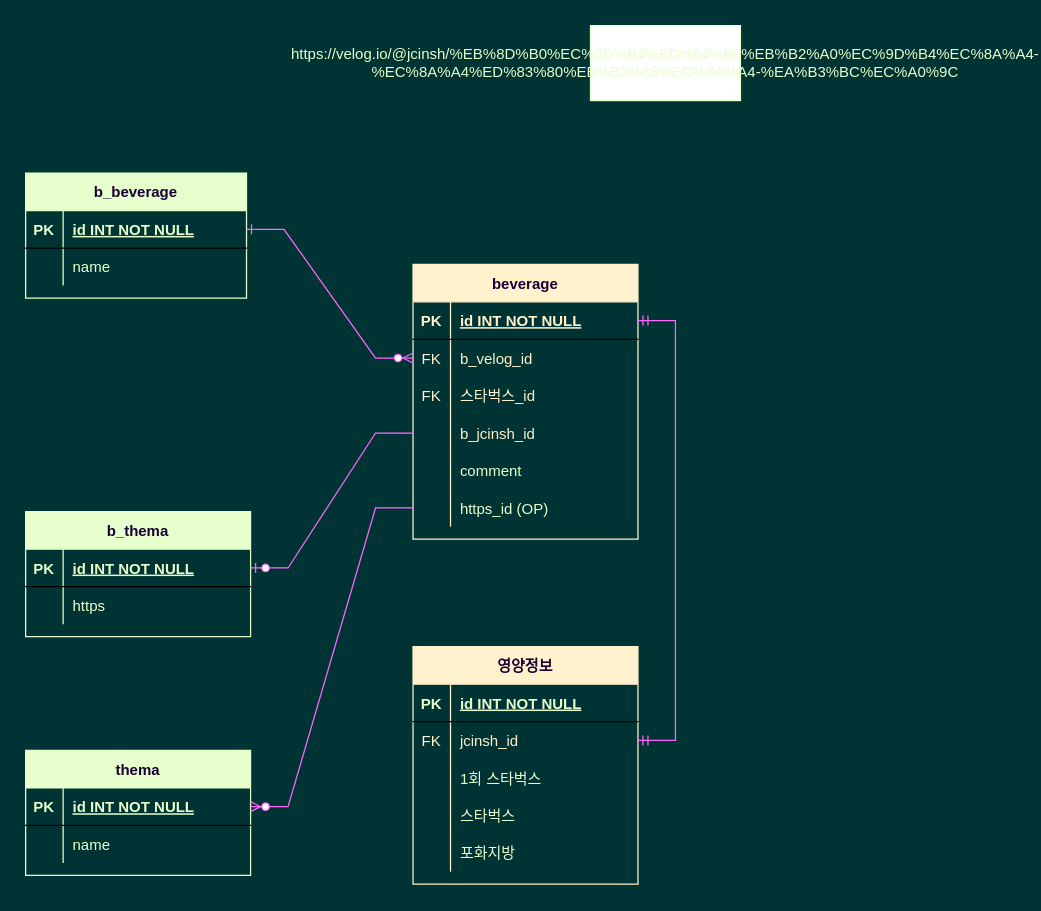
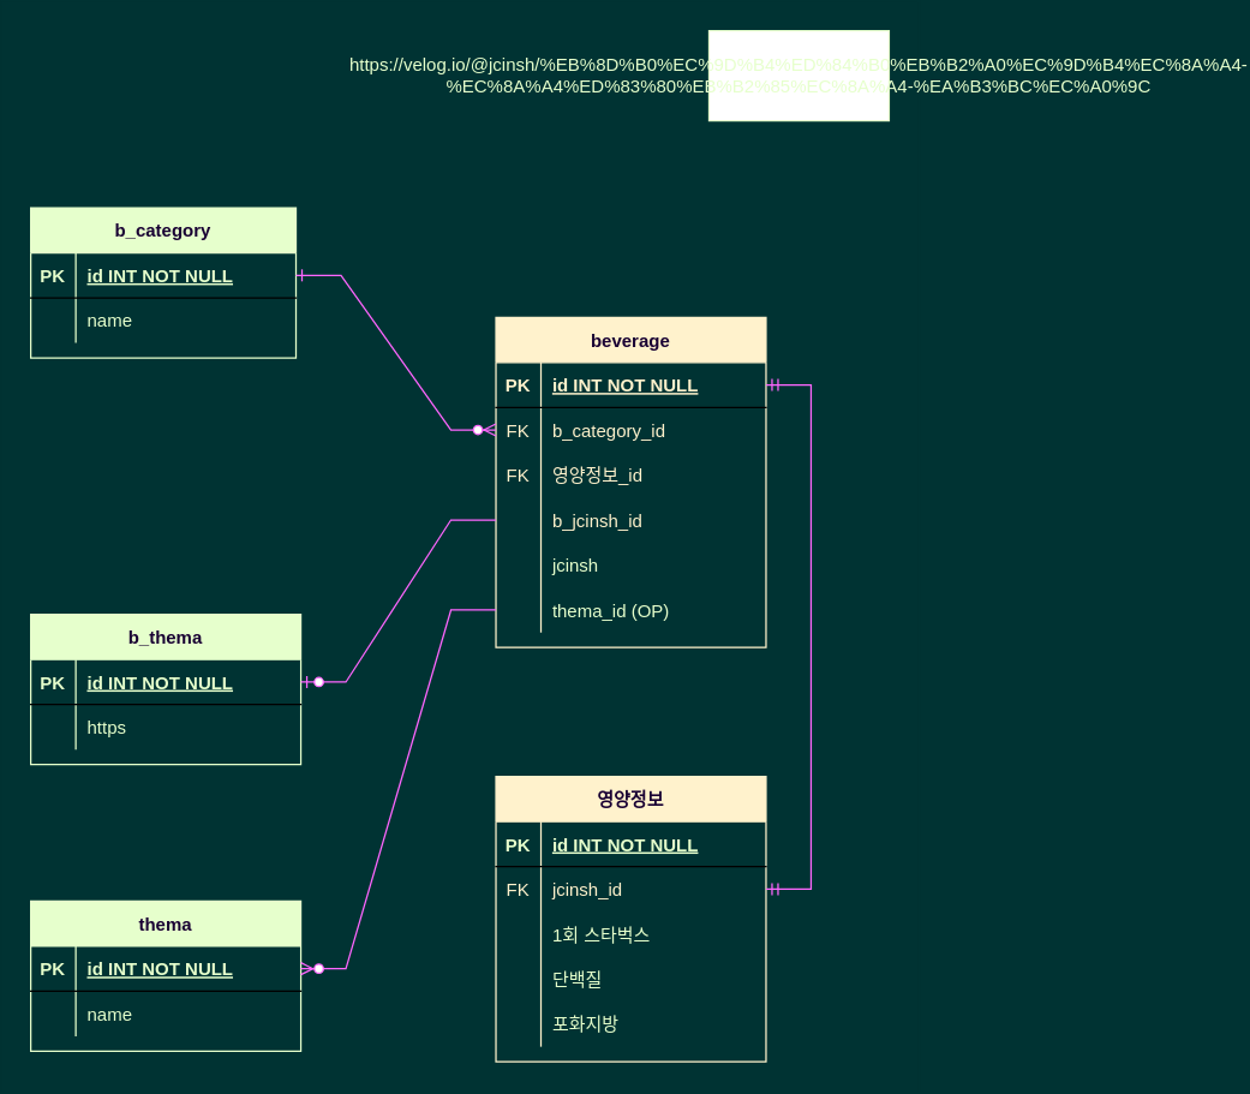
- <mxCell id="2" value="b_beverage" style="shape=table;startSize=30;container=1;collapsible=1;childLayout=tableLayout;fixedRows=1;rowLines=0;fontStyle=1;align=center;resizeLast=1;fontColor=#190033;fillColor=#E6FFCC;strokeColor=#E6FFCC;" vertex="1" parent="1"><mxGeometry x="20" y="138" width="176.75" height="100" as="geometry" /></mxCell>
+ <mxCell id="2" value="b_category" style="shape=table;startSize=30;container=1;collapsible=1;childLayout=tableLayout;fixedRows=1;rowLines=0;fontStyle=1;align=center;resizeLast=1;fontColor=#190033;fillColor=#E6FFCC;strokeColor=#E6FFCC;" vertex="1" parent="1"><mxGeometry x="20" y="138" width="176.75" height="100" as="geometry" /></mxCell>
- <mxCell id="15" value="b_velog_id" style="shape=partialRectangle;connectable=0;fillColor=none;top=0;left=0;bottom=0;right=0;align=left;spacingLeft=6;overflow=hidden;fontFamily=Helvetica;fontSize=12;fontColor=#FFF2CC;" vertex="1" parent="13"><mxGeometry x="30" width="150" height="30" as="geometry"><mxRectangle width="150" height="30" as="alternateBounds" /></mxGeometry></mxCell>
+ <mxCell id="15" value="b_category_id" style="shape=partialRectangle;connectable=0;fillColor=none;top=0;left=0;bottom=0;right=0;align=left;spacingLeft=6;overflow=hidden;fontFamily=Helvetica;fontSize=12;fontColor=#FFF2CC;" vertex="1" parent="13"><mxGeometry x="30" width="150" height="30" as="geometry"><mxRectangle width="150" height="30" as="alternateBounds" /></mxGeometry></mxCell>
- <mxCell id="18" value="스타벅스_id" style="shape=partialRectangle;connectable=0;fillColor=none;top=0;left=0;bottom=0;right=0;align=left;spacingLeft=6;overflow=hidden;fontFamily=Helvetica;fontSize=12;fontColor=#FFF2CC;" vertex="1" parent="16"><mxGeometry x="30" width="150" height="30" as="geometry"><mxRectangle width="150" height="30" as="alternateBounds" /></mxGeometry></mxCell>
+ <mxCell id="18" value="영양정보_id" style="shape=partialRectangle;connectable=0;fillColor=none;top=0;left=0;bottom=0;right=0;align=left;spacingLeft=6;overflow=hidden;fontFamily=Helvetica;fontSize=12;fontColor=#FFF2CC;" vertex="1" parent="16"><mxGeometry x="30" width="150" height="30" as="geometry"><mxRectangle width="150" height="30" as="alternateBounds" /></mxGeometry></mxCell>
- <mxCell id="24" value="comment" style="shape=partialRectangle;connectable=0;fillColor=none;top=0;left=0;bottom=0;right=0;align=left;spacingLeft=6;overflow=hidden;strokeColor=#E6FFCC;fontColor=#E6FFCC;" vertex="1" parent="22"><mxGeometry x="30" width="150" height="30" as="geometry"><mxRectangle width="150" height="30" as="alternateBounds" /></mxGeometry></mxCell>
+ <mxCell id="24" value="jcinsh" style="shape=partialRectangle;connectable=0;fillColor=none;top=0;left=0;bottom=0;right=0;align=left;spacingLeft=6;overflow=hidden;strokeColor=#E6FFCC;fontColor=#E6FFCC;" vertex="1" parent="22"><mxGeometry x="30" width="150" height="30" as="geometry"><mxRectangle width="150" height="30" as="alternateBounds" /></mxGeometry></mxCell>
- <mxCell id="27" value="https_id (OP)" style="shape=partialRectangle;connectable=0;fillColor=none;top=0;left=0;bottom=0;right=0;align=left;spacingLeft=6;overflow=hidden;fontColor=#E6FFCC;strokeColor=#E6FFCC;" vertex="1" parent="25"><mxGeometry x="30" width="150" height="30" as="geometry"><mxRectangle width="150" height="30" as="alternateBounds" /></mxGeometry></mxCell>
+ <mxCell id="27" value="thema_id (OP)" style="shape=partialRectangle;connectable=0;fillColor=none;top=0;left=0;bottom=0;right=0;align=left;spacingLeft=6;overflow=hidden;fontColor=#E6FFCC;strokeColor=#E6FFCC;" vertex="1" parent="25"><mxGeometry x="30" width="150" height="30" as="geometry"><mxRectangle width="150" height="30" as="alternateBounds" /></mxGeometry></mxCell>
- <mxCell id="40" value="스타벅스" style="shape=partialRectangle;connectable=0;fillColor=none;top=0;left=0;bottom=0;right=0;align=left;spacingLeft=6;overflow=hidden;fontColor=#E6FFCC;" vertex="1" parent="38"><mxGeometry x="30" width="150" height="30" as="geometry"><mxRectangle width="150" height="30" as="alternateBounds" /></mxGeometry></mxCell>
+ <mxCell id="40" value="단백질" style="shape=partialRectangle;connectable=0;fillColor=none;top=0;left=0;bottom=0;right=0;align=left;spacingLeft=6;overflow=hidden;fontColor=#E6FFCC;" vertex="1" parent="38"><mxGeometry x="30" width="150" height="30" as="geometry"><mxRectangle width="150" height="30" as="alternateBounds" /></mxGeometry></mxCell>
